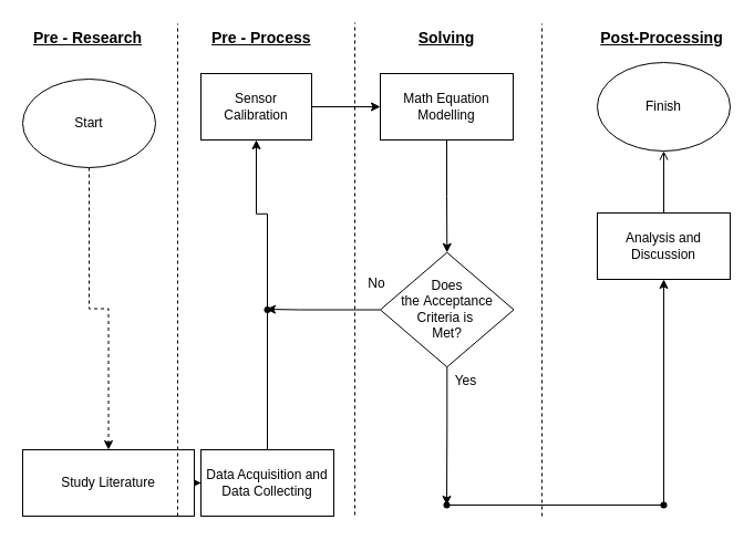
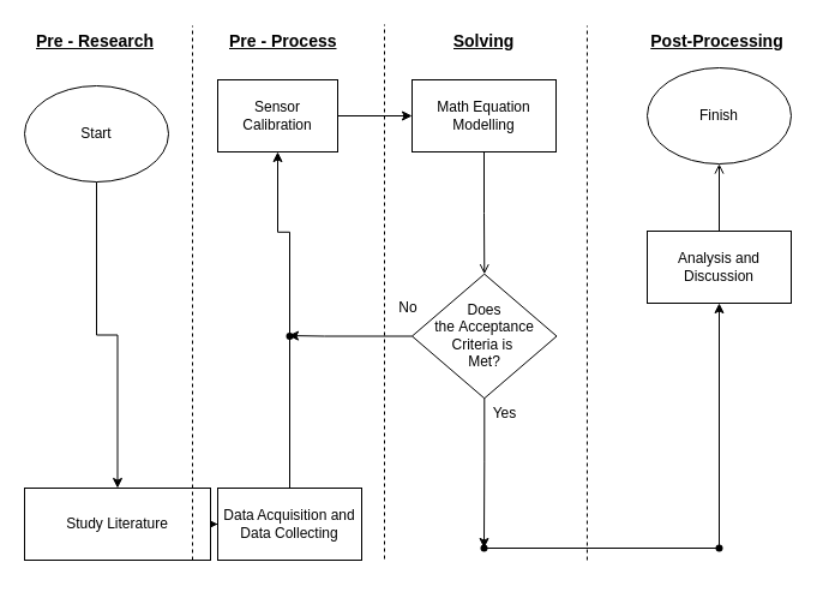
- <mxCell id="10" value="" style="edgeStyle=orthogonalEdgeStyle;rounded=0;orthogonalLoop=1;jettySize=auto;html=1;" parent="1" source="11" target="14" edge="1"><mxGeometry relative="1" as="geometry" /></mxCell>
+ <mxCell id="10" value="" style="edgeStyle=orthogonalEdgeStyle;rounded=0;orthogonalLoop=1;jettySize=auto;html=1;endArrow=open;" parent="1" source="11" target="14" edge="1"><mxGeometry relative="1" as="geometry" /></mxCell>
- <mxCell id="2" value="" style="edgeStyle=orthogonalEdgeStyle;rounded=0;orthogonalLoop=1;jettySize=auto;html=1;dashed=1;" parent="1" source="3" target="5" edge="1"><mxGeometry relative="1" as="geometry" /></mxCell>
+ <mxCell id="2" value="" style="edgeStyle=orthogonalEdgeStyle;rounded=0;orthogonalLoop=1;jettySize=auto;html=1;" parent="1" source="3" target="5" edge="1"><mxGeometry relative="1" as="geometry" /></mxCell>
